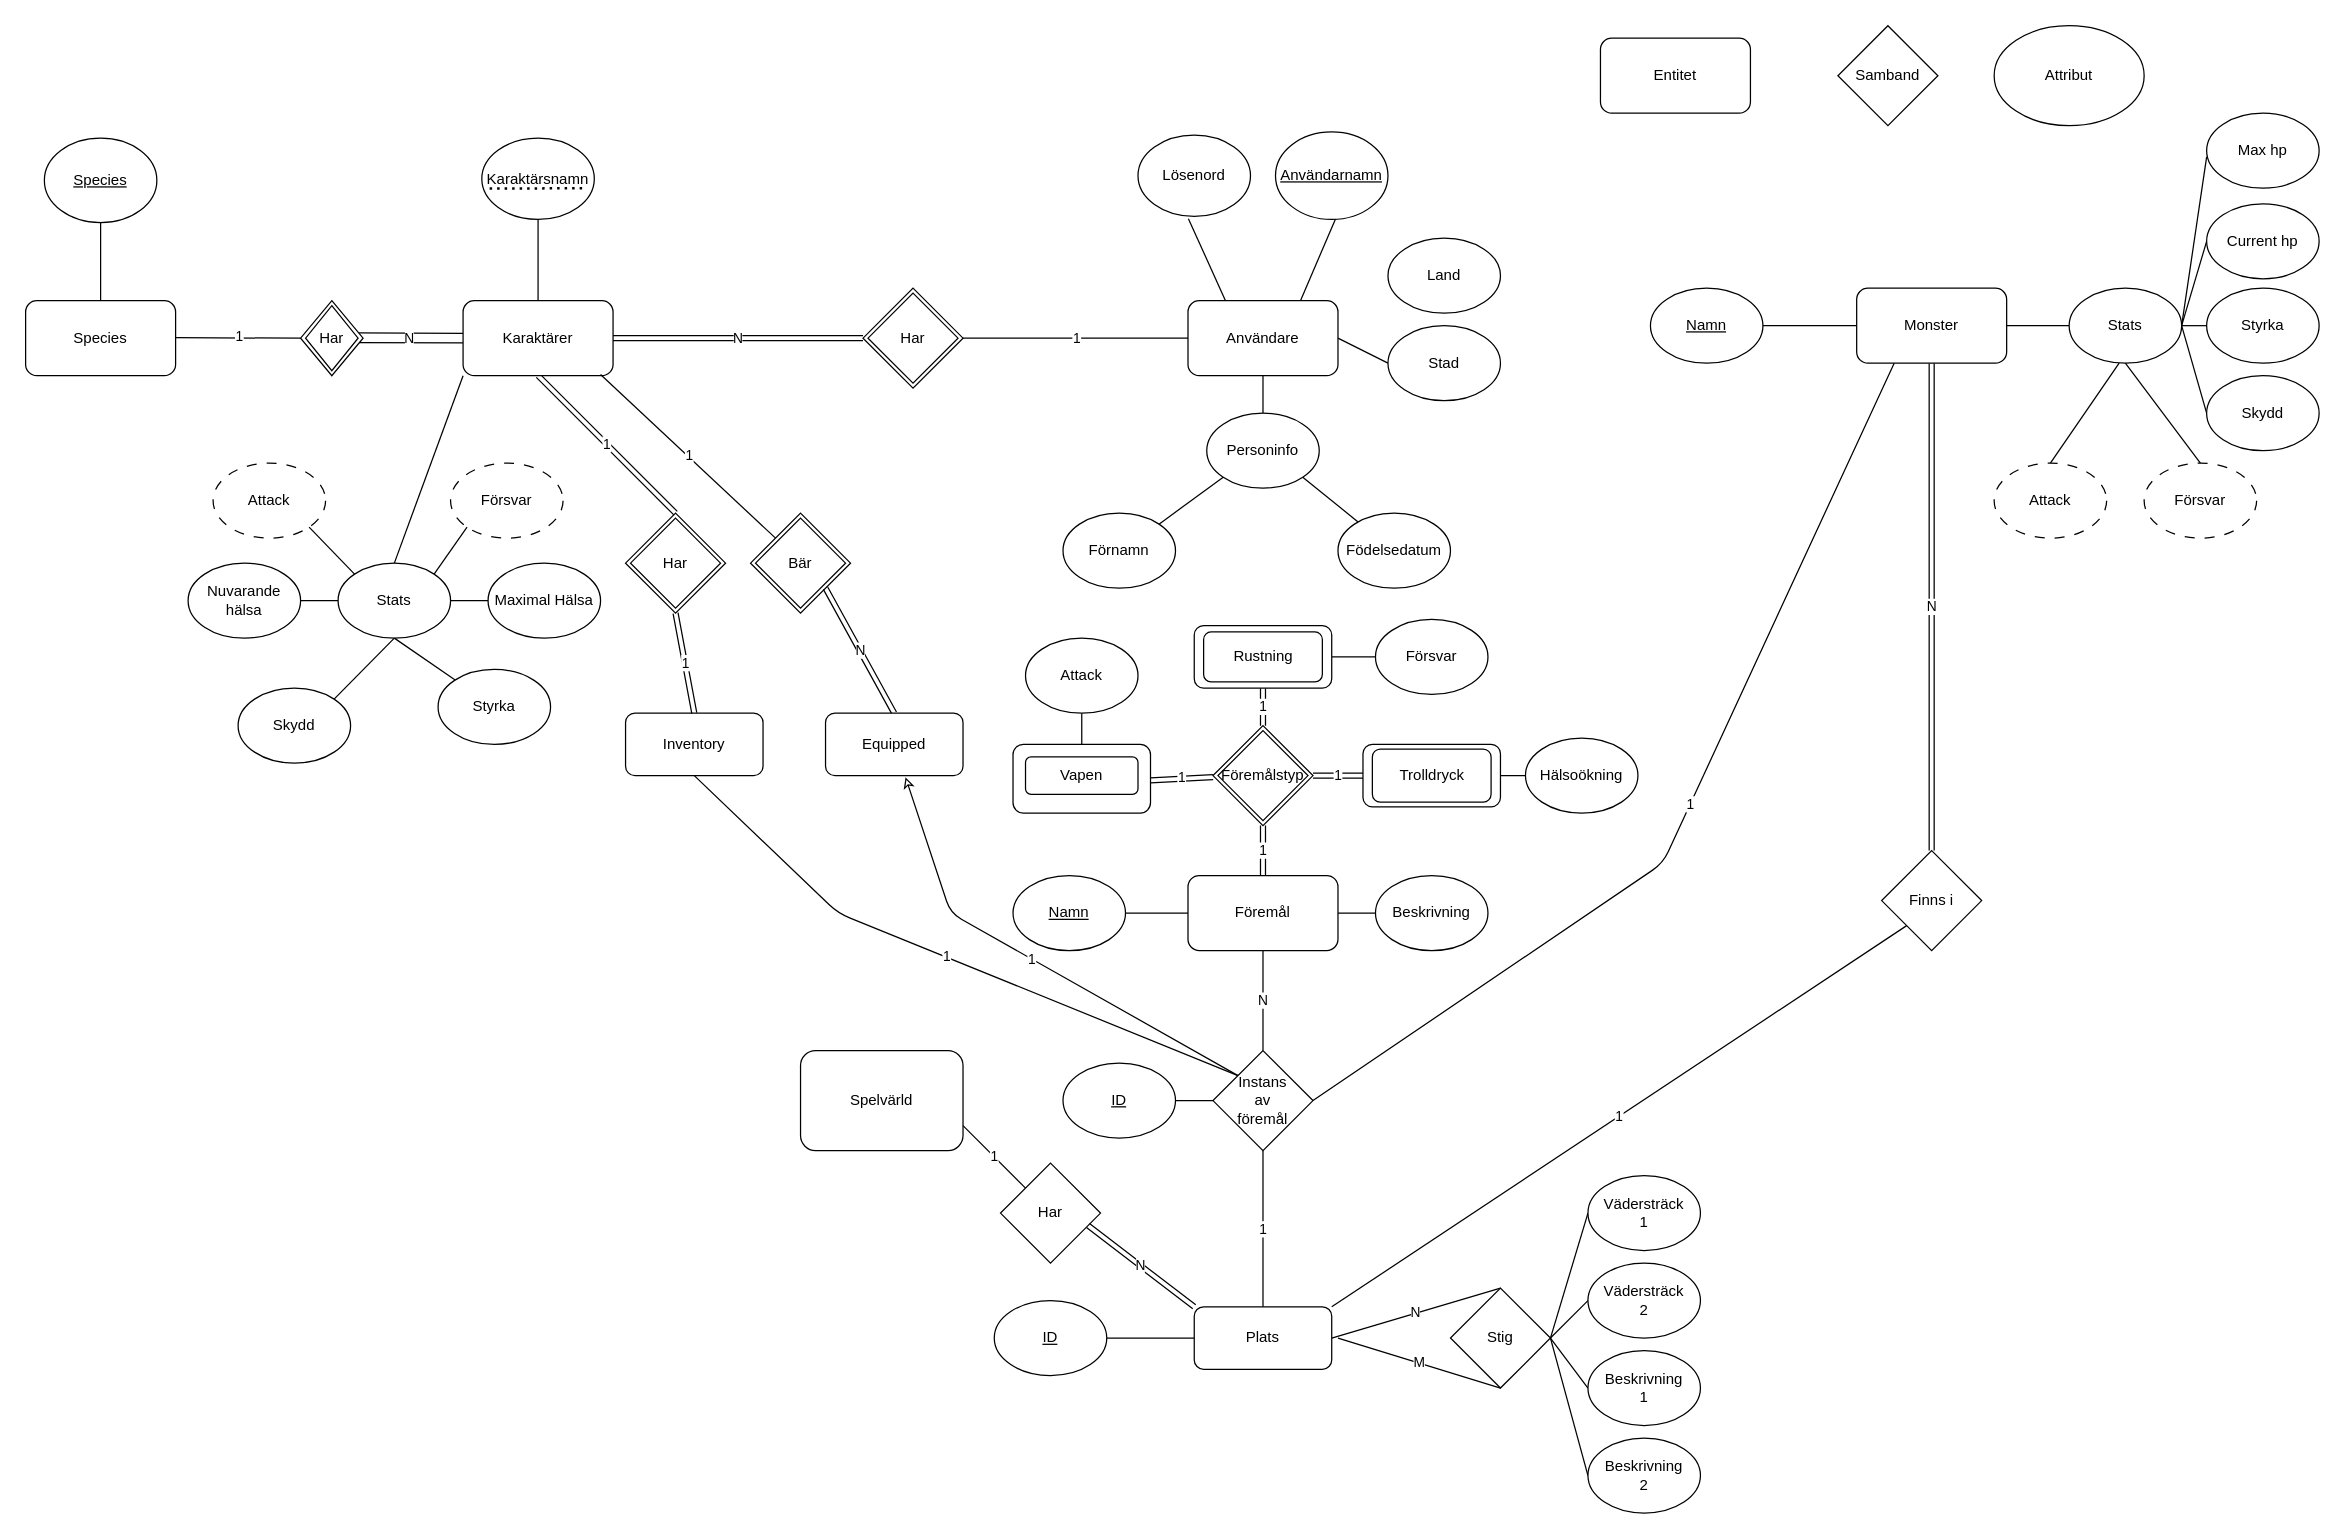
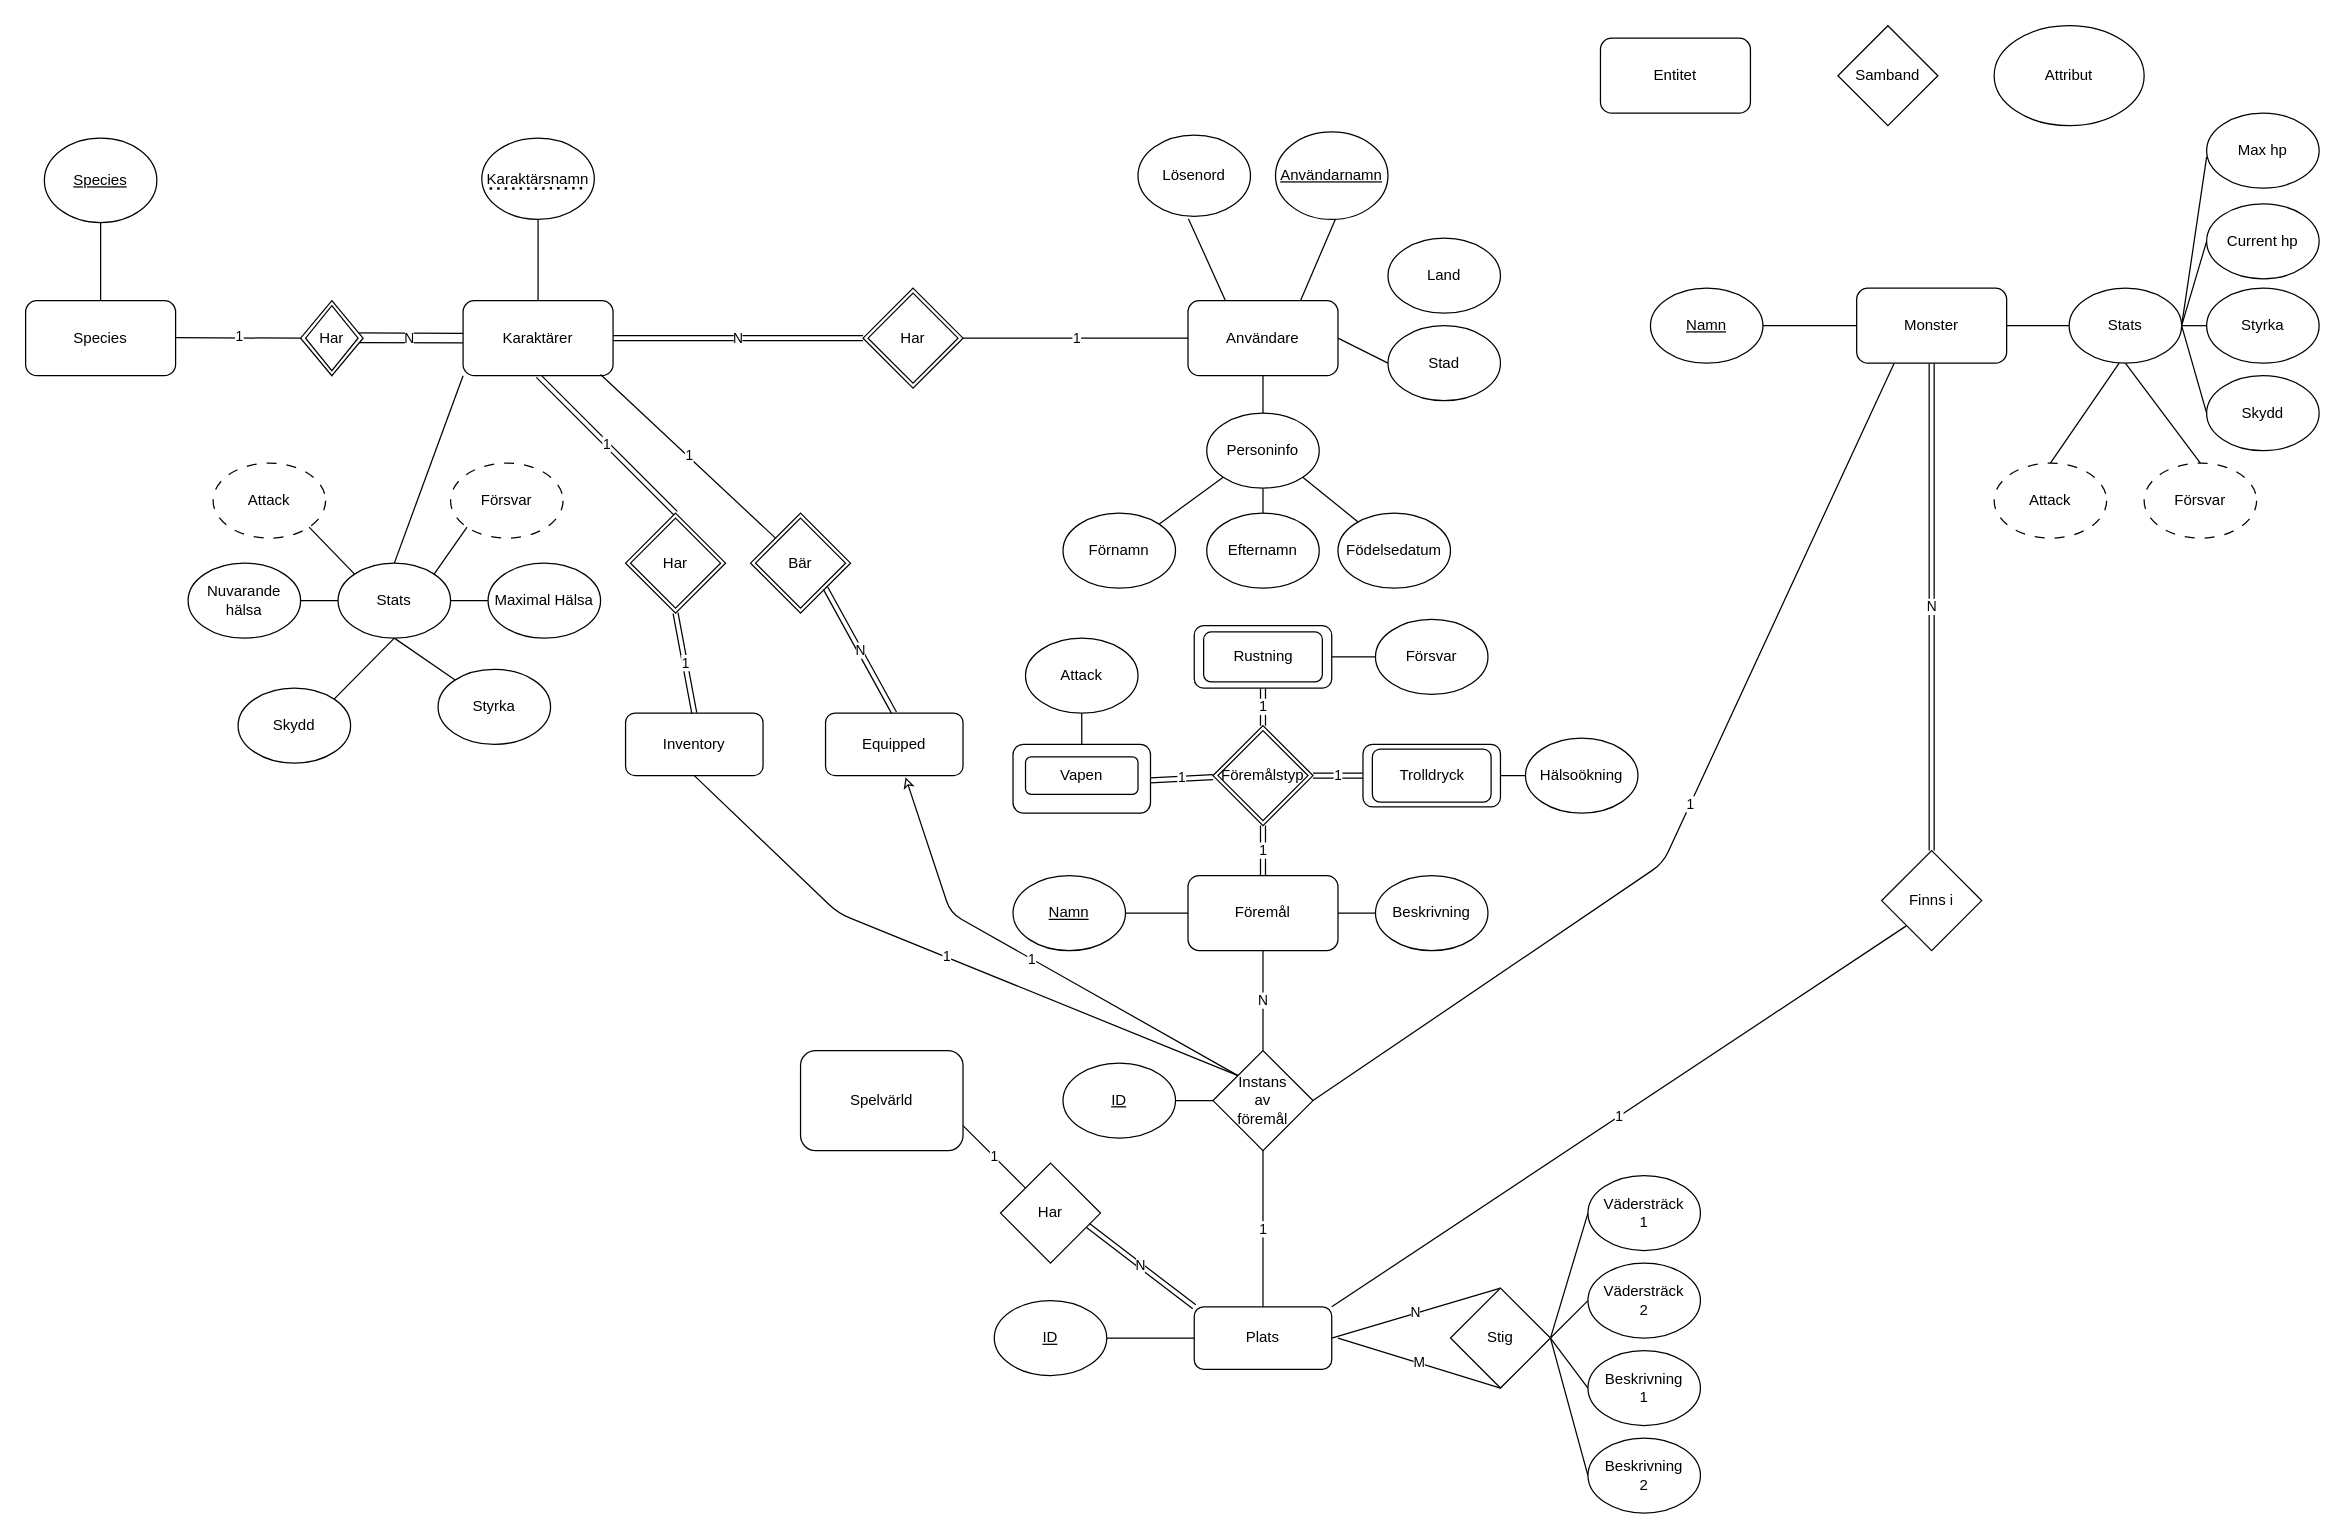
+ <mxCell id="20" style="edgeStyle=none;html=1;exitX=0.5;exitY=1;exitDx=0;exitDy=0;entryX=0.5;entryY=0;entryDx=0;entryDy=0;endArrow=none;endFill=0;" edge="1" parent="1" source="23" target="24"><mxGeometry relative="1" as="geometry" /></mxCell>
+ <mxCell id="24" value="Efternamn" style="ellipse;whiteSpace=wrap;html=1;" vertex="1" parent="1"><mxGeometry x="965" y="410" width="90" height="60" as="geometry" /></mxCell>
